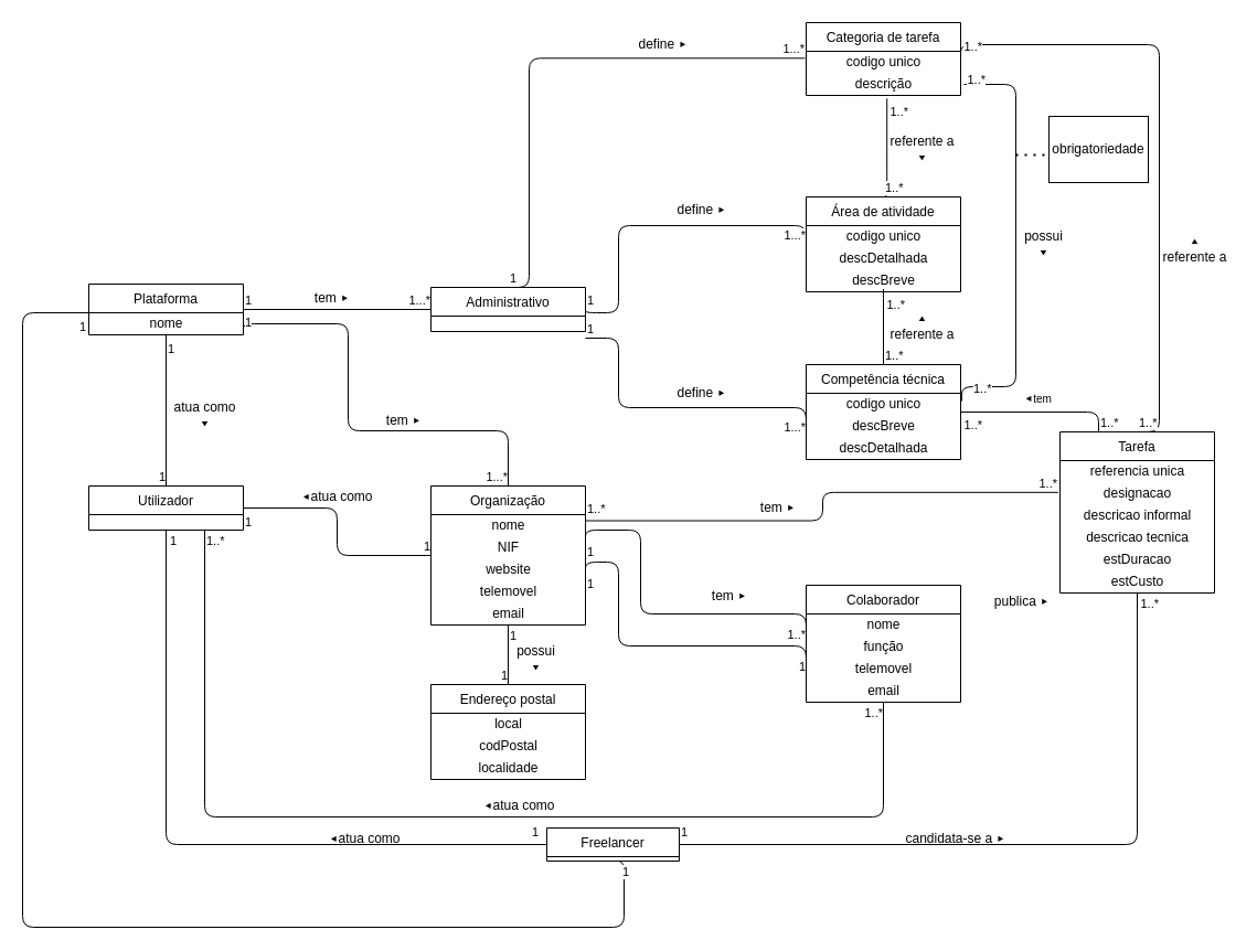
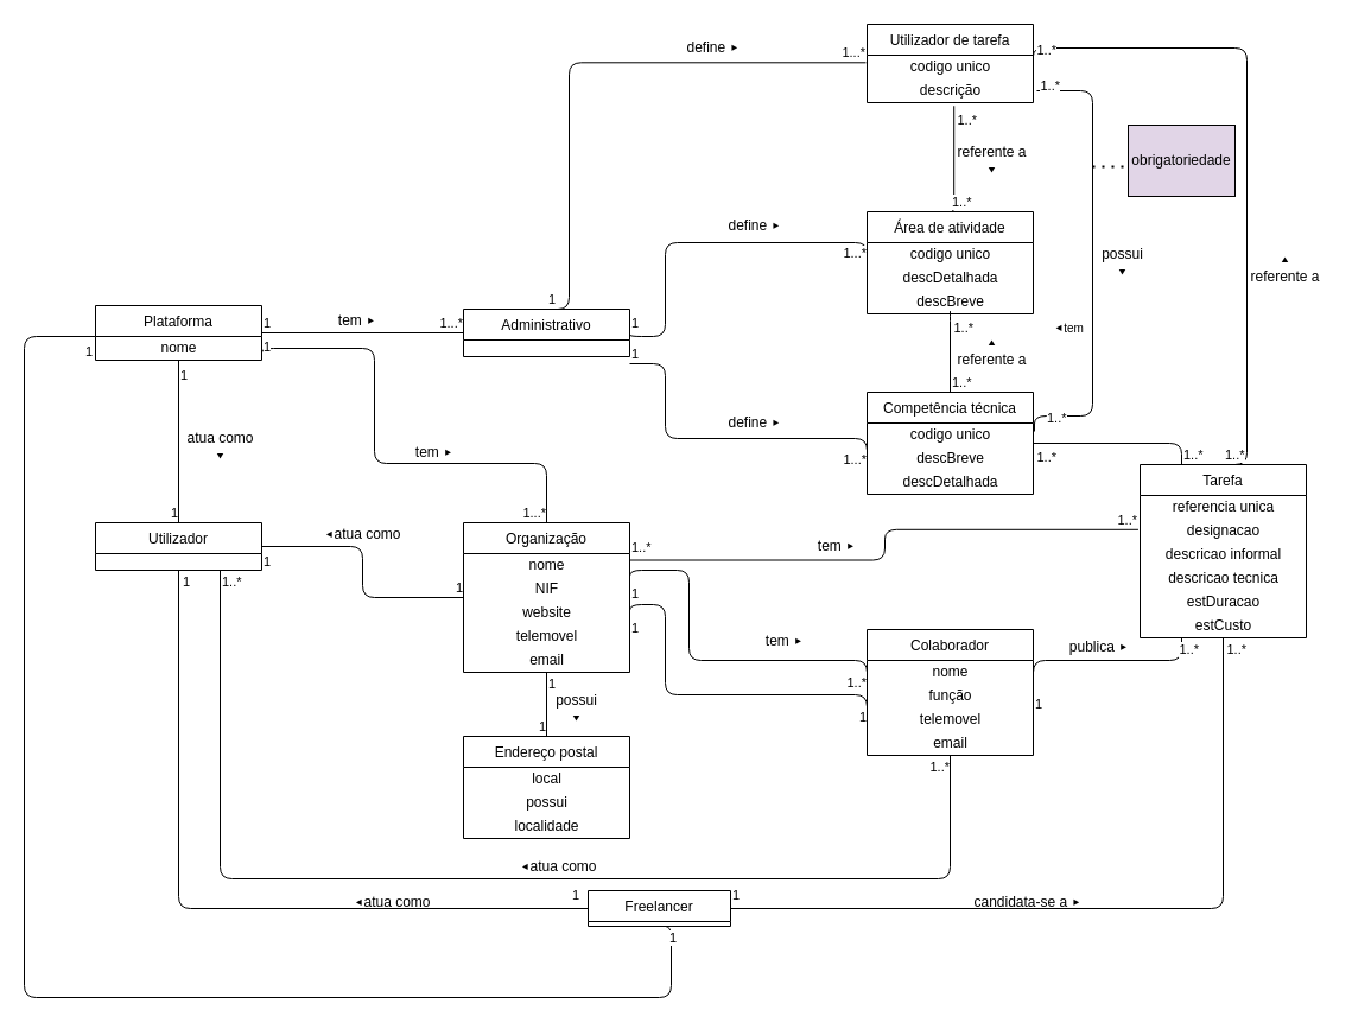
- <mxCell id="85" value="Categoria de tarefa" style="swimlane;fontStyle=0;childLayout=stackLayout;horizontal=1;startSize=26;fillColor=none;horizontalStack=0;resizeParent=1;resizeParentMax=0;resizeLast=0;collapsible=1;marginBottom=0;" parent="1" vertex="1"><mxGeometry x="730" y="20" width="140" height="66" as="geometry" /></mxCell>
+ <mxCell id="85" value="Utilizador de tarefa" style="swimlane;fontStyle=0;childLayout=stackLayout;horizontal=1;startSize=26;fillColor=none;horizontalStack=0;resizeParent=1;resizeParentMax=0;resizeLast=0;collapsible=1;marginBottom=0;" parent="1" vertex="1"><mxGeometry x="730" y="20" width="140" height="66" as="geometry" /></mxCell>
- <mxCell id="120" value="obrigatoriedade" style="rounded=0;whiteSpace=wrap;html=1;" vertex="1" parent="1"><mxGeometry x="950" y="105" width="90" height="60" as="geometry" /></mxCell>
+ <mxCell id="120" value="obrigatoriedade" style="rounded=0;whiteSpace=wrap;html=1;fillColor=#e1d5e7;" vertex="1" parent="1"><mxGeometry x="950" y="105" width="90" height="60" as="geometry" /></mxCell>
- <mxCell id="95" value="&lt;span style=&quot;font-family: &amp;#34;arial&amp;#34; , &amp;#34;segoe ui emoji&amp;#34; , &amp;#34;apple color emoji&amp;#34; , &amp;#34;noto color emoji&amp;#34; , &amp;#34;segoe ui symbol&amp;#34;&quot;&gt;&lt;font style=&quot;font-size: 10px&quot;&gt;⯇tem&lt;/font&gt;&lt;/span&gt;" style="text;html=1;align=center;verticalAlign=middle;resizable=0;points=[];autosize=1;" parent="1" vertex="1"><mxGeometry x="920" y="351" width="40" height="20" as="geometry" /></mxCell>
+ <mxCell id="95" value="&lt;span style=&quot;font-family: &amp;#34;arial&amp;#34; , &amp;#34;segoe ui emoji&amp;#34; , &amp;#34;apple color emoji&amp;#34; , &amp;#34;noto color emoji&amp;#34; , &amp;#34;segoe ui symbol&amp;#34;&quot;&gt;&lt;font style=&quot;font-size: 10px&quot;&gt;⯇tem&lt;/font&gt;&lt;/span&gt;" style="text;html=1;align=center;verticalAlign=middle;resizable=0;points=[];autosize=1;" parent="1" vertex="1"><mxGeometry x="880" y="266" width="40" height="20" as="geometry" /></mxCell>
+ <mxCell id="96" value="" style="endArrow=none;html=1;edgeStyle=orthogonalEdgeStyle;entryX=0.25;entryY=1;entryDx=0;entryDy=0;exitX=1;exitY=0.5;exitDx=0;exitDy=0;" parent="1" source="44" target="57" edge="1"><mxGeometry relative="1" as="geometry"><mxPoint x="940" y="530" as="sourcePoint" /><mxPoint x="1140" y="620" as="targetPoint" /><Array as="points"><mxPoint x="995" y="556" /></Array></mxGeometry></mxCell>
+ <mxCell id="97" value="1" style="edgeLabel;resizable=0;html=1;align=left;verticalAlign=bottom;" parent="96" connectable="0" vertex="1"><mxGeometry x="-1" relative="1" as="geometry"><mxPoint y="18" as="offset" /></mxGeometry></mxCell>
+ <mxCell id="98" value="1..*" style="edgeLabel;resizable=0;html=1;align=right;verticalAlign=bottom;" parent="96" connectable="0" vertex="1"><mxGeometry x="1" relative="1" as="geometry"><mxPoint x="15" y="18.17" as="offset" /></mxGeometry></mxCell>
- <mxCell id="18" value="codPostal" style="text;html=1;align=center;verticalAlign=middle;resizable=0;points=[];autosize=1;" parent="16" vertex="1"><mxGeometry y="46" width="140" height="20" as="geometry" /></mxCell>
+ <mxCell id="18" value="possui" style="text;html=1;align=center;verticalAlign=middle;resizable=0;points=[];autosize=1;" parent="16" vertex="1"><mxGeometry y="46" width="140" height="20" as="geometry" /></mxCell>
